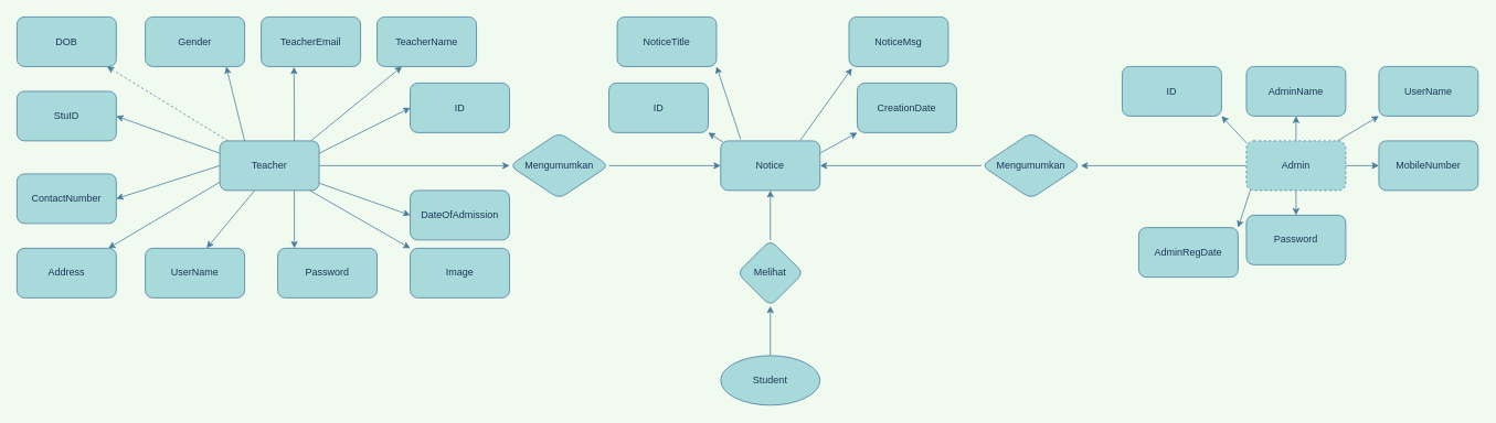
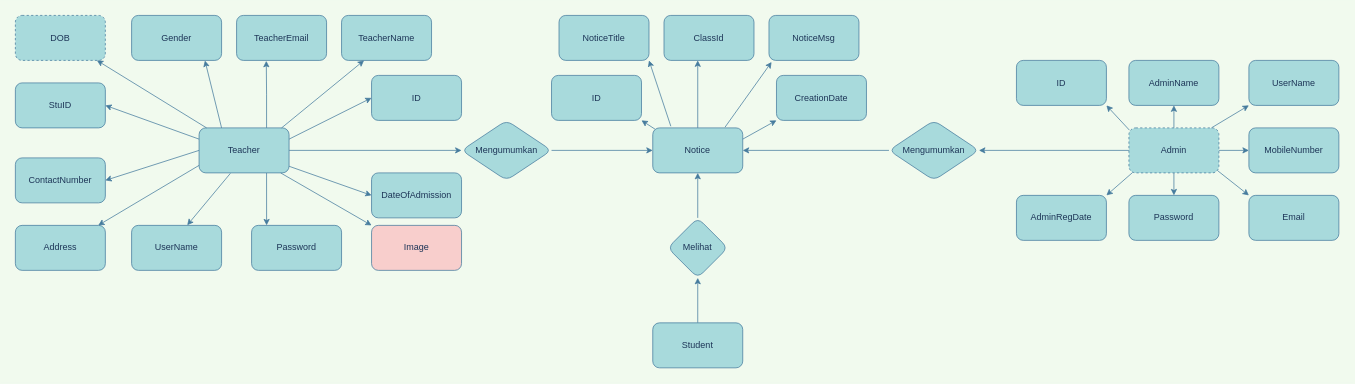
- <mxCell id="46" value="DOB" style="rounded=1;whiteSpace=wrap;html=1;strokeColor=#457B9D;fontColor=#1D3557;fillColor=#A8DADC;" vertex="1" parent="1"><mxGeometry x="20" y="20" width="120" height="60" as="geometry" /></mxCell>
+ <mxCell id="46" value="DOB" style="rounded=1;whiteSpace=wrap;html=1;strokeColor=#457B9D;fontColor=#1D3557;fillColor=#A8DADC;dashed=1;" vertex="1" parent="1"><mxGeometry x="20" y="20" width="120" height="60" as="geometry" /></mxCell>
+ <mxCell id="34" value="ClassId" style="rounded=1;whiteSpace=wrap;html=1;fillColor=#A8DADC;strokeColor=#457B9D;fontColor=#1D3557;" vertex="1" parent="1"><mxGeometry x="885" y="20" width="120" height="60" as="geometry" /></mxCell>
- <mxCell id="55" value="" style="endArrow=classic;html=1;rounded=0;strokeColor=#457B9D;fontColor=#1D3557;fillColor=#A8DADC;exitX=0.083;exitY=0;exitDx=0;exitDy=0;exitPerimeter=0;dashed=1;" edge="1" parent="1" source="5" target="46"><mxGeometry width="50" height="50" relative="1" as="geometry"><mxPoint x="175" y="220" as="sourcePoint" /><mxPoint x="225" y="170" as="targetPoint" /></mxGeometry></mxCell>
+ <mxCell id="55" value="" style="endArrow=classic;html=1;rounded=0;strokeColor=#457B9D;fontColor=#1D3557;fillColor=#A8DADC;exitX=0.083;exitY=0;exitDx=0;exitDy=0;exitPerimeter=0;" edge="1" parent="1" source="5" target="46"><mxGeometry width="50" height="50" relative="1" as="geometry"><mxPoint x="175" y="220" as="sourcePoint" /><mxPoint x="225" y="170" as="targetPoint" /></mxGeometry></mxCell>
+ <mxCell id="6" style="edgeStyle=orthogonalEdgeStyle;orthogonalLoop=1;jettySize=auto;html=1;exitX=0.5;exitY=0;exitDx=0;exitDy=0;entryX=0.375;entryY=1;entryDx=0;entryDy=0;entryPerimeter=0;labelBackgroundColor=#F1FAEE;strokeColor=#457B9D;fontColor=#1D3557;" edge="1" parent="1" source="7" target="34"><mxGeometry relative="1" as="geometry" /></mxCell>
+ <mxCell id="30" value="" style="endArrow=classic;html=1;entryX=0;entryY=0;entryDx=0;entryDy=0;exitX=0.986;exitY=0.951;exitDx=0;exitDy=0;exitPerimeter=0;labelBackgroundColor=#F1FAEE;strokeColor=#457B9D;fontColor=#1D3557;" edge="1" parent="1" source="12" target="27"><mxGeometry width="50" height="50" relative="1" as="geometry"><mxPoint x="1615" y="270" as="sourcePoint" /><mxPoint x="1665" y="220" as="targetPoint" /></mxGeometry></mxCell>
+ <mxCell id="27" value="Email" style="rounded=1;whiteSpace=wrap;html=1;fillColor=#A8DADC;strokeColor=#457B9D;fontColor=#1D3557;" vertex="1" parent="1"><mxGeometry x="1665" y="260" width="120" height="60" as="geometry" /></mxCell>
- <mxCell id="25" value="AdminRegDate" style="rounded=1;whiteSpace=wrap;html=1;fillColor=#A8DADC;strokeColor=#457B9D;fontColor=#1D3557;" vertex="1" parent="1"><mxGeometry x="1375" y="275" width="120" height="60" as="geometry" /></mxCell>
+ <mxCell id="25" value="AdminRegDate" style="rounded=1;whiteSpace=wrap;html=1;fillColor=#A8DADC;strokeColor=#457B9D;fontColor=#1D3557;" vertex="1" parent="1"><mxGeometry x="1355" y="260" width="120" height="60" as="geometry" /></mxCell>
- <mxCell id="52" value="Image" style="rounded=1;whiteSpace=wrap;html=1;strokeColor=#457B9D;fontColor=#1D3557;fillColor=#A8DADC;" vertex="1" parent="1"><mxGeometry x="495" y="300" width="120" height="60" as="geometry" /></mxCell>
+ <mxCell id="52" value="Image" style="rounded=1;whiteSpace=wrap;html=1;strokeColor=#457B9D;fontColor=#1D3557;fillColor=#f8cecc;" vertex="1" parent="1"><mxGeometry x="495" y="300" width="120" height="60" as="geometry" /></mxCell>
- <mxCell id="14" value="Student" style="ellipse;whiteSpace=wrap;html=1;fillColor=#A8DADC;strokeColor=#457B9D;fontColor=#1D3557;" vertex="1" parent="1"><mxGeometry x="870" y="430" width="120" height="60" as="geometry" /></mxCell>
+ <mxCell id="14" value="Student" style="rounded=1;whiteSpace=wrap;html=1;fillColor=#A8DADC;strokeColor=#457B9D;fontColor=#1D3557;" vertex="1" parent="1"><mxGeometry x="870" y="430" width="120" height="60" as="geometry" /></mxCell>
